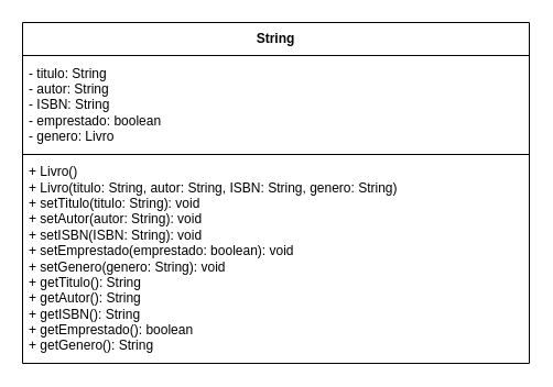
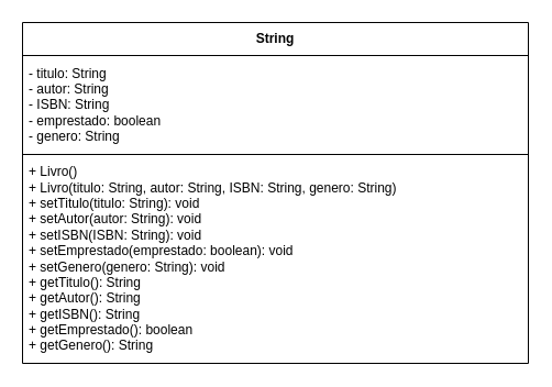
- <mxCell id="3" value="&lt;div&gt;- titulo: String&lt;/div&gt;&lt;div&gt;- autor: String&lt;/div&gt;&lt;div&gt;- ISBN: String&lt;/div&gt;&lt;div&gt;- emprestado: &lt;span class=&quot;hljs-keyword&quot;&gt;boolean&lt;/span&gt;&amp;nbsp;&lt;/div&gt;&lt;div&gt;&lt;span style=&quot;background-color: initial;&quot;&gt;- genero: Livro&amp;nbsp;&amp;nbsp;&lt;/span&gt;&lt;/div&gt;" style="text;strokeColor=default;fillColor=none;align=left;verticalAlign=middle;spacingLeft=4;spacingRight=4;overflow=hidden;points=[[0,0.5],[1,0.5]];portConstraint=eastwest;rotatable=0;whiteSpace=wrap;html=1;labelBorderColor=none;" vertex="1" parent="2"><mxGeometry y="30" width="460" height="90" as="geometry" /></mxCell>
+ <mxCell id="3" value="&lt;div&gt;- titulo: String&lt;/div&gt;&lt;div&gt;- autor: String&lt;/div&gt;&lt;div&gt;- ISBN: String&lt;/div&gt;&lt;div&gt;- emprestado: &lt;span class=&quot;hljs-keyword&quot;&gt;boolean&lt;/span&gt;&amp;nbsp;&lt;/div&gt;&lt;div&gt;&lt;span style=&quot;background-color: initial;&quot;&gt;- genero: String&amp;nbsp;&amp;nbsp;&lt;/span&gt;&lt;/div&gt;" style="text;strokeColor=default;fillColor=none;align=left;verticalAlign=middle;spacingLeft=4;spacingRight=4;overflow=hidden;points=[[0,0.5],[1,0.5]];portConstraint=eastwest;rotatable=0;whiteSpace=wrap;html=1;labelBorderColor=none;" vertex="1" parent="2"><mxGeometry y="30" width="460" height="90" as="geometry" /></mxCell>
